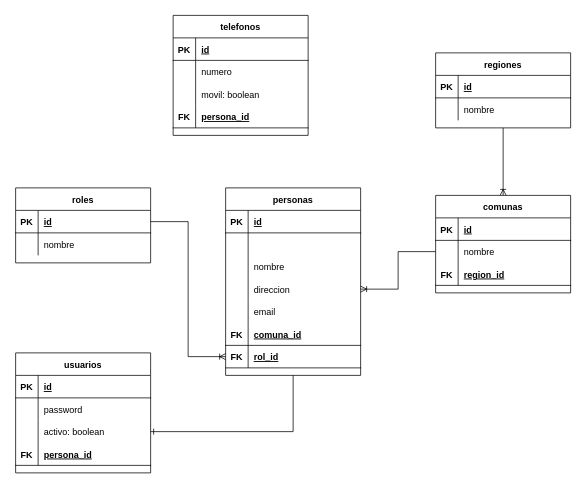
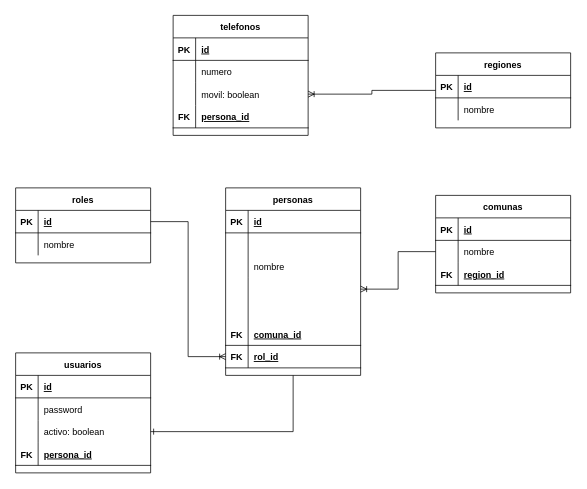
- <mxCell id="42" style="edgeStyle=orthogonalEdgeStyle;rounded=0;orthogonalLoop=1;jettySize=auto;html=1;entryX=0.5;entryY=0;entryDx=0;entryDy=0;endArrow=ERoneToMany;endFill=0;" edge="1" parent="1" source="43" target="31"><mxGeometry relative="1" as="geometry" /></mxCell>
+ <mxCell id="42" style="edgeStyle=orthogonalEdgeStyle;rounded=0;orthogonalLoop=1;jettySize=auto;html=1;endArrow=ERoneToMany;endFill=0;" edge="1" parent="1" source="43" target="73"><mxGeometry relative="1" as="geometry" /></mxCell>
- <mxCell id="21" value="direccion" style="shape=partialRectangle;connectable=0;fillColor=none;top=0;left=0;bottom=0;right=0;align=left;spacingLeft=6;overflow=hidden;" vertex="1" parent="19"><mxGeometry x="30" width="150" height="30" as="geometry" /></mxCell>
- <mxCell id="24" value="email" style="shape=partialRectangle;connectable=0;fillColor=none;top=0;left=0;bottom=0;right=0;align=left;spacingLeft=6;overflow=hidden;" vertex="1" parent="22"><mxGeometry x="30" width="150" height="30" as="geometry" /></mxCell>
